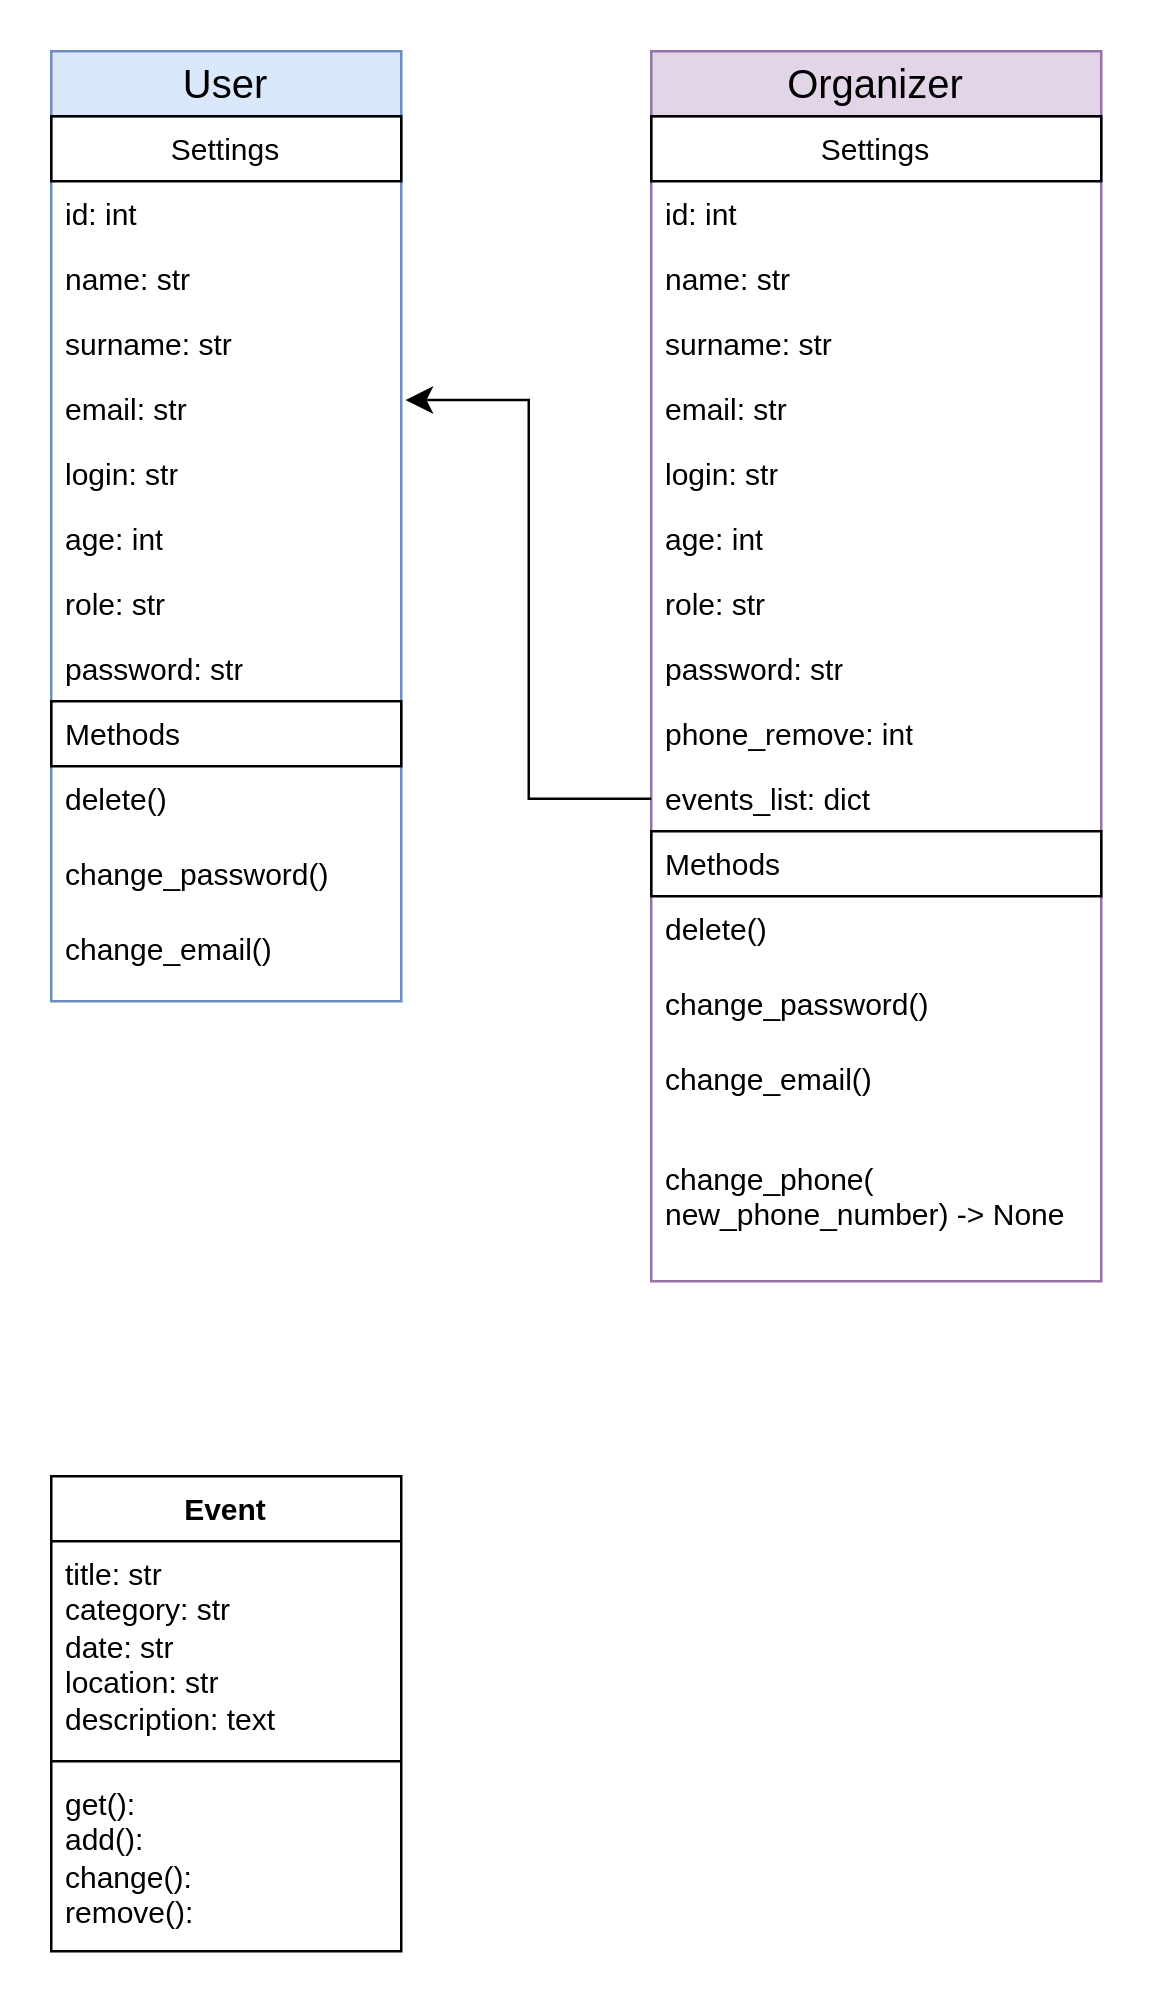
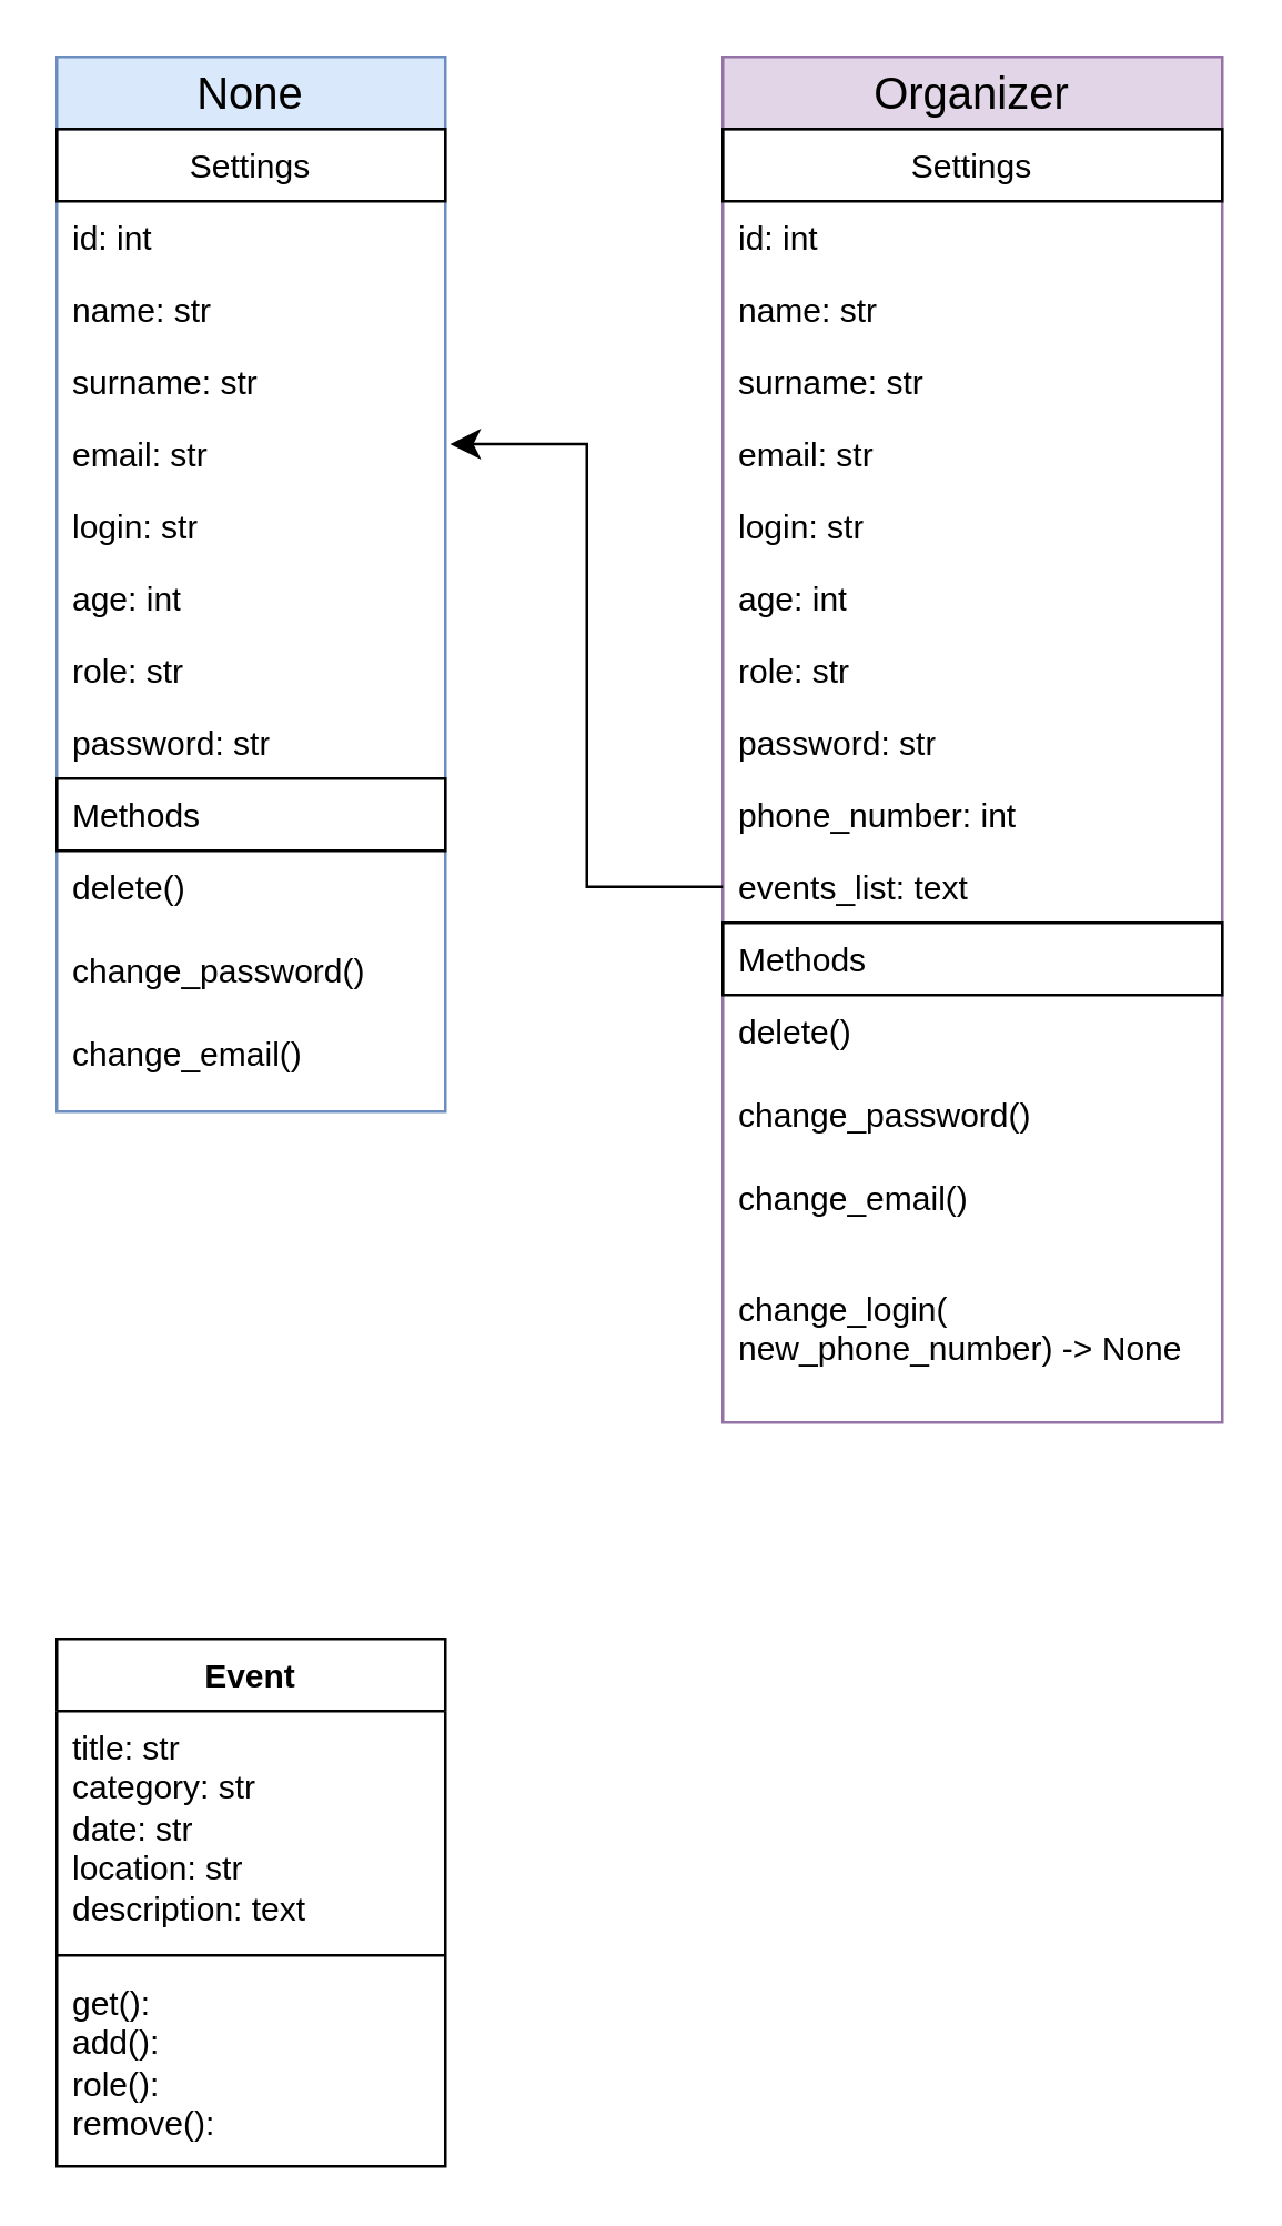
- <mxCell id="2" value="&lt;span style=&quot;font-size: 16px; text-wrap: nowrap;&quot;&gt;User&lt;/span&gt;" style="swimlane;fontStyle=0;childLayout=stackLayout;horizontal=1;startSize=26;fillColor=#dae8fc;horizontalStack=0;resizeParent=1;resizeParentMax=0;resizeLast=0;collapsible=1;marginBottom=0;whiteSpace=wrap;html=1;strokeColor=#6c8ebf;" parent="1" vertex="1"><mxGeometry x="20" y="20" width="140" height="380" as="geometry" /></mxCell>
+ <mxCell id="2" value="&lt;span style=&quot;font-size: 16px; text-wrap: nowrap;&quot;&gt;None&lt;/span&gt;" style="swimlane;fontStyle=0;childLayout=stackLayout;horizontal=1;startSize=26;fillColor=#dae8fc;horizontalStack=0;resizeParent=1;resizeParentMax=0;resizeLast=0;collapsible=1;marginBottom=0;whiteSpace=wrap;html=1;strokeColor=#6c8ebf;" parent="1" vertex="1"><mxGeometry x="20" y="20" width="140" height="380" as="geometry" /></mxCell>
- <mxCell id="26" value="&lt;span style=&quot;text-align: center; text-wrap: nowrap;&quot;&gt;phone_remove: int&lt;/span&gt;" style="text;strokeColor=none;fillColor=none;align=left;verticalAlign=top;spacingLeft=4;spacingRight=4;overflow=hidden;rotatable=0;points=[[0,0.5],[1,0.5]];portConstraint=eastwest;whiteSpace=wrap;html=1;" parent="16" vertex="1"><mxGeometry y="260" width="180" height="26" as="geometry" /></mxCell>
+ <mxCell id="26" value="&lt;span style=&quot;text-align: center; text-wrap: nowrap;&quot;&gt;phone_number: int&lt;/span&gt;" style="text;strokeColor=none;fillColor=none;align=left;verticalAlign=top;spacingLeft=4;spacingRight=4;overflow=hidden;rotatable=0;points=[[0,0.5],[1,0.5]];portConstraint=eastwest;whiteSpace=wrap;html=1;" parent="16" vertex="1"><mxGeometry y="260" width="180" height="26" as="geometry" /></mxCell>
- <mxCell id="27" value="&lt;span style=&quot;text-align: center; text-wrap: nowrap;&quot;&gt;events_list: dict&lt;/span&gt;" style="text;strokeColor=none;fillColor=none;align=left;verticalAlign=top;spacingLeft=4;spacingRight=4;overflow=hidden;rotatable=0;points=[[0,0.5],[1,0.5]];portConstraint=eastwest;whiteSpace=wrap;html=1;" parent="16" vertex="1"><mxGeometry y="286" width="180" height="26" as="geometry" /></mxCell>
+ <mxCell id="27" value="&lt;span style=&quot;text-align: center; text-wrap: nowrap;&quot;&gt;events_list: text&lt;/span&gt;" style="text;strokeColor=none;fillColor=none;align=left;verticalAlign=top;spacingLeft=4;spacingRight=4;overflow=hidden;rotatable=0;points=[[0,0.5],[1,0.5]];portConstraint=eastwest;whiteSpace=wrap;html=1;" parent="16" vertex="1"><mxGeometry y="286" width="180" height="26" as="geometry" /></mxCell>
- <mxCell id="32" value="&lt;span style=&quot;text-align: center; text-wrap: nowrap;&quot;&gt;change_phone(&lt;/span&gt;&lt;div&gt;&lt;span style=&quot;text-align: center; text-wrap: nowrap;&quot;&gt;new_phone_number) -&amp;gt; None&lt;/span&gt;&lt;/div&gt;" style="text;strokeColor=none;fillColor=none;align=left;verticalAlign=top;spacingLeft=4;spacingRight=4;overflow=hidden;rotatable=0;points=[[0,0.5],[1,0.5]];portConstraint=eastwest;whiteSpace=wrap;html=1;" parent="16" vertex="1"><mxGeometry y="438" width="180" height="40" as="geometry" /></mxCell>
+ <mxCell id="32" value="&lt;span style=&quot;text-align: center; text-wrap: nowrap;&quot;&gt;change_login(&lt;/span&gt;&lt;div&gt;&lt;span style=&quot;text-align: center; text-wrap: nowrap;&quot;&gt;new_phone_number) -&amp;gt; None&lt;/span&gt;&lt;/div&gt;" style="text;strokeColor=none;fillColor=none;align=left;verticalAlign=top;spacingLeft=4;spacingRight=4;overflow=hidden;rotatable=0;points=[[0,0.5],[1,0.5]];portConstraint=eastwest;whiteSpace=wrap;html=1;" parent="16" vertex="1"><mxGeometry y="438" width="180" height="40" as="geometry" /></mxCell>
- <mxCell id="38" value="get():&lt;div&gt;add():&lt;/div&gt;&lt;div&gt;change():&lt;/div&gt;&lt;div&gt;remove():&amp;nbsp;&lt;/div&gt;" style="text;strokeColor=none;fillColor=none;align=left;verticalAlign=top;spacingLeft=4;spacingRight=4;overflow=hidden;rotatable=0;points=[[0,0.5],[1,0.5]];portConstraint=eastwest;whiteSpace=wrap;html=1;" vertex="1" parent="35"><mxGeometry y="118" width="140" height="72" as="geometry" /></mxCell>
+ <mxCell id="38" value="get():&lt;div&gt;add():&lt;/div&gt;&lt;div&gt;role():&lt;/div&gt;&lt;div&gt;remove():&amp;nbsp;&lt;/div&gt;" style="text;strokeColor=none;fillColor=none;align=left;verticalAlign=top;spacingLeft=4;spacingRight=4;overflow=hidden;rotatable=0;points=[[0,0.5],[1,0.5]];portConstraint=eastwest;whiteSpace=wrap;html=1;" vertex="1" parent="35"><mxGeometry y="118" width="140" height="72" as="geometry" /></mxCell>
